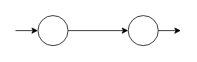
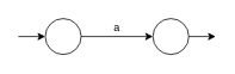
+ <mxCell id="5" value="a" style="text;html=1;strokeColor=none;fillColor=none;align=center;verticalAlign=middle;whiteSpace=wrap;rounded=0;shadow=0;" parent="1" vertex="1"><mxGeometry x="100" y="20" width="60" height="20" as="geometry" /></mxCell>
